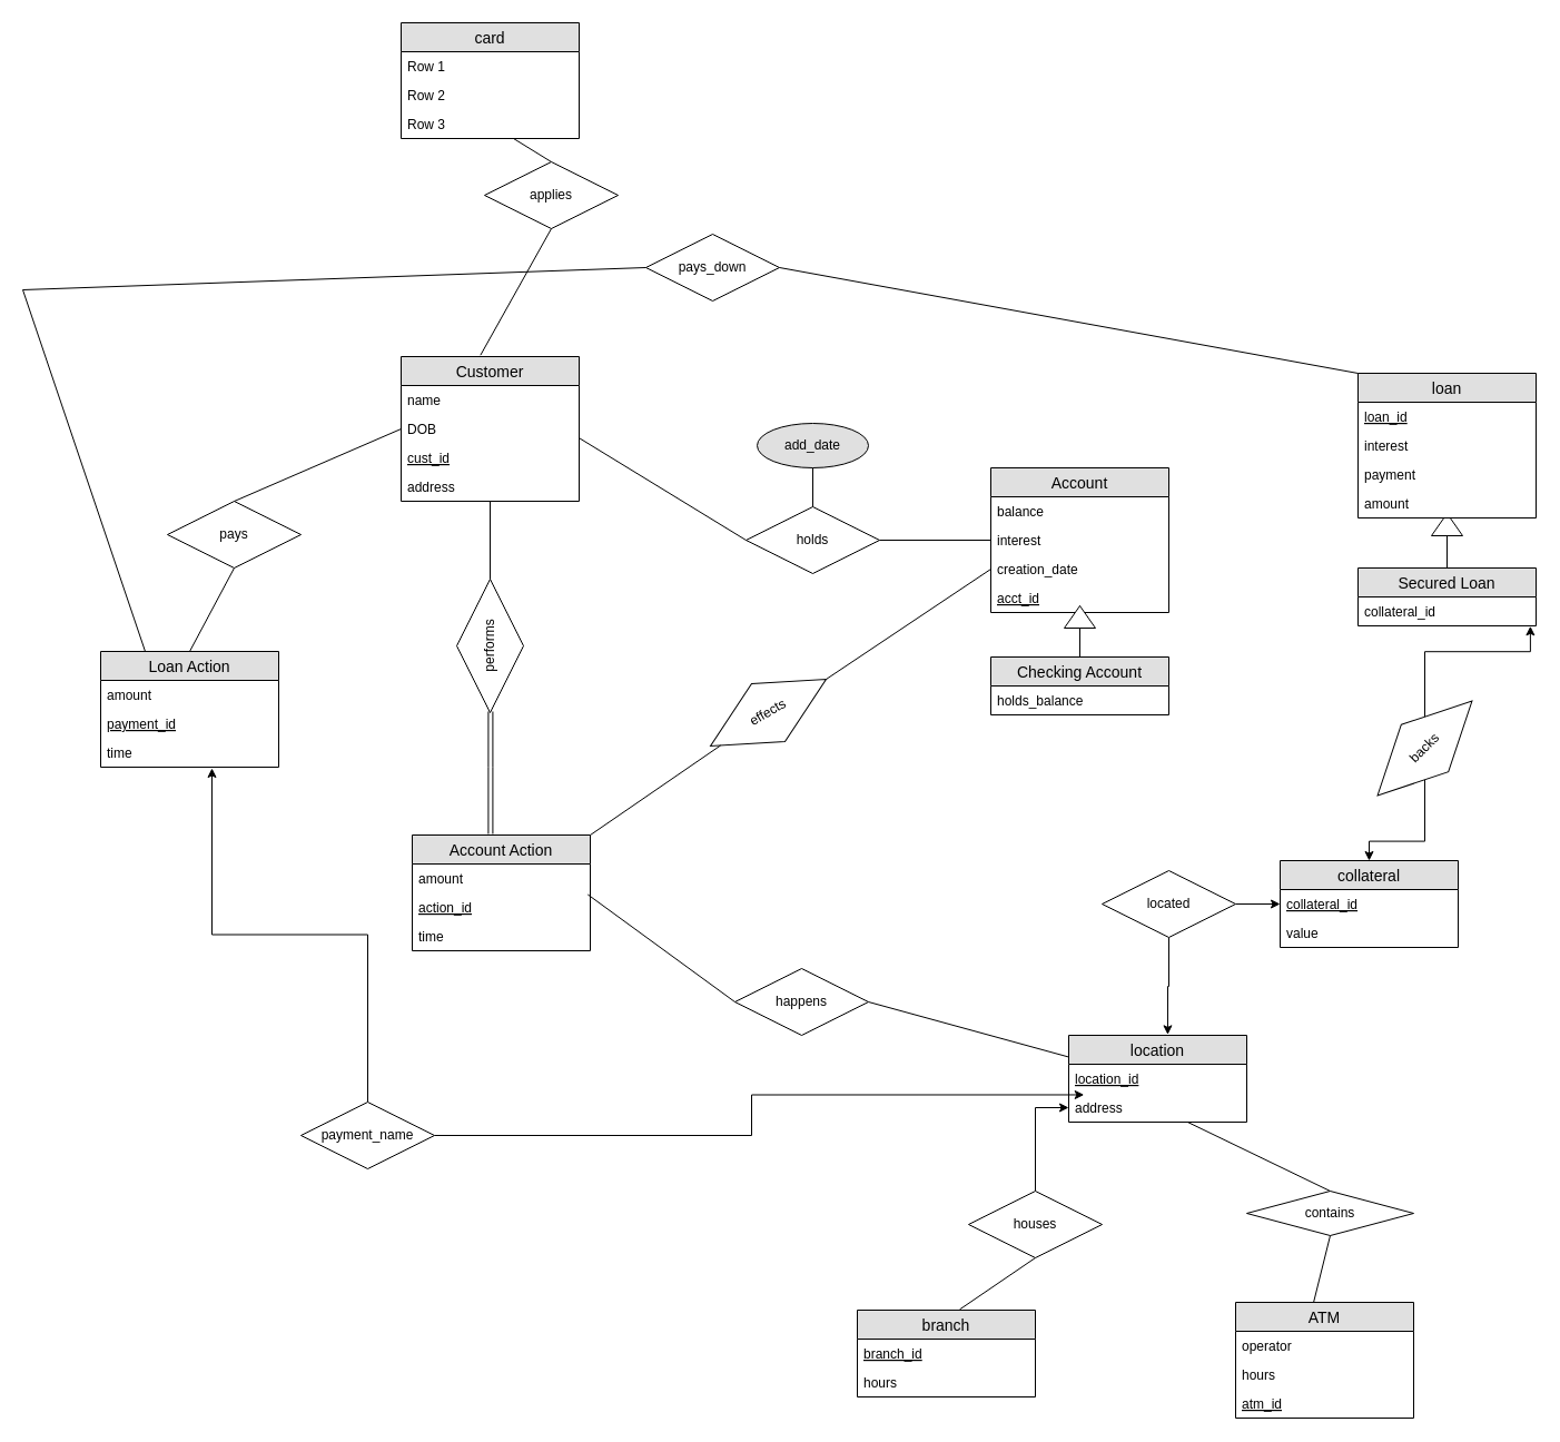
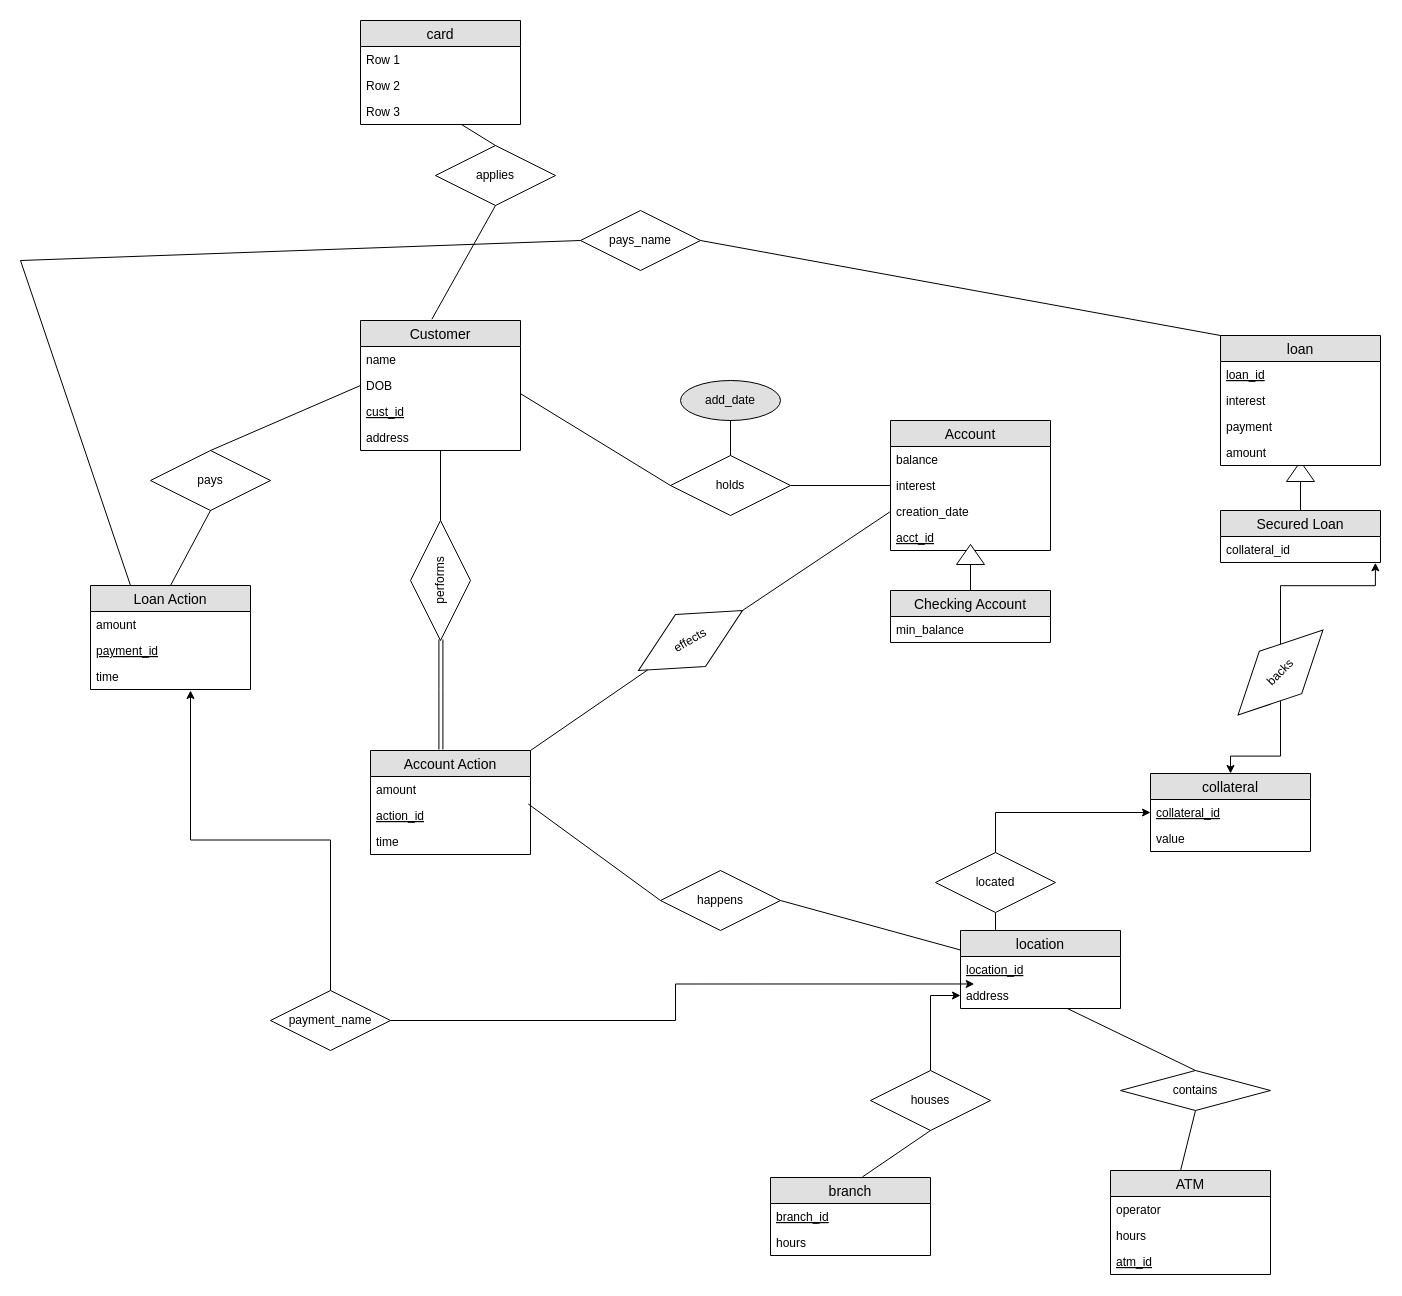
- <mxCell id="79" value="pays_down" style="shape=rhombus;perimeter=rhombusPerimeter;whiteSpace=wrap;html=1;align=center;" vertex="1" parent="1"><mxGeometry x="580" y="210" width="120" height="60" as="geometry" /></mxCell>
+ <mxCell id="79" value="pays_name" style="shape=rhombus;perimeter=rhombusPerimeter;whiteSpace=wrap;html=1;align=center;" vertex="1" parent="1"><mxGeometry x="580" y="210" width="120" height="60" as="geometry" /></mxCell>
- <mxCell id="18" value="holds_balance" style="text;strokeColor=none;fillColor=none;spacingLeft=4;spacingRight=4;overflow=hidden;rotatable=0;points=[[0,0.5],[1,0.5]];portConstraint=eastwest;fontSize=12;" vertex="1" parent="17"><mxGeometry y="26" width="160" height="26" as="geometry" /></mxCell>
+ <mxCell id="18" value="min_balance" style="text;strokeColor=none;fillColor=none;spacingLeft=4;spacingRight=4;overflow=hidden;rotatable=0;points=[[0,0.5],[1,0.5]];portConstraint=eastwest;fontSize=12;" vertex="1" parent="17"><mxGeometry y="26" width="160" height="26" as="geometry" /></mxCell>
- <mxCell id="44" value="located" style="shape=rhombus;perimeter=rhombusPerimeter;whiteSpace=wrap;html=1;align=center;" vertex="1" parent="1"><mxGeometry x="990" y="782" width="120" height="60" as="geometry" /></mxCell>
+ <mxCell id="44" value="located" style="shape=rhombus;perimeter=rhombusPerimeter;whiteSpace=wrap;html=1;align=center;" vertex="1" parent="1"><mxGeometry x="935" y="852" width="120" height="60" as="geometry" /></mxCell>
